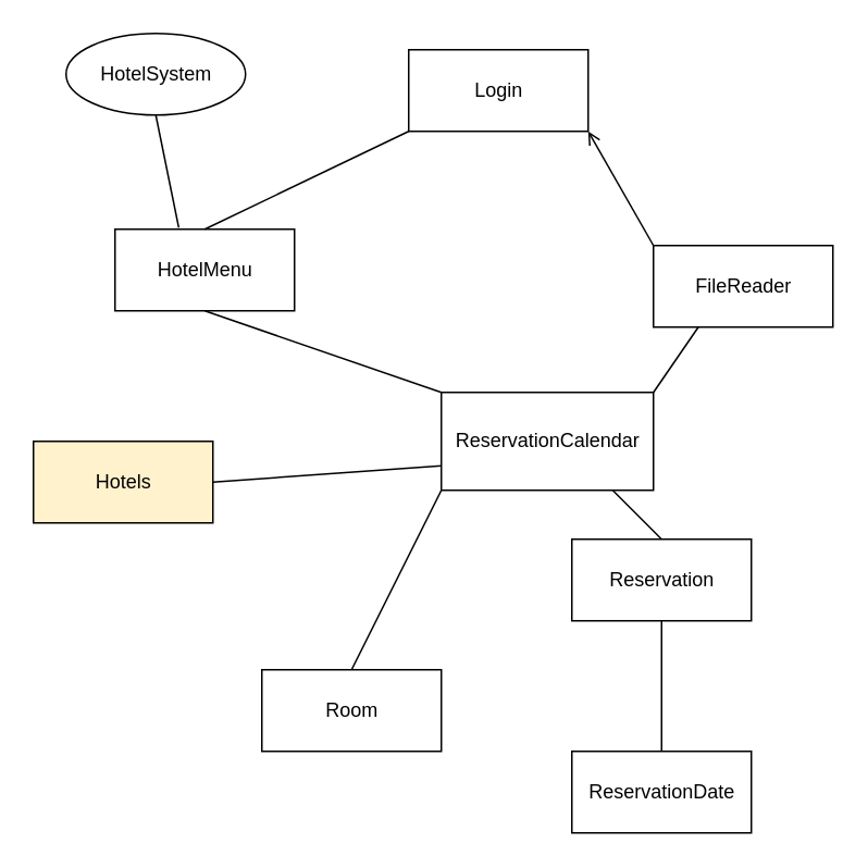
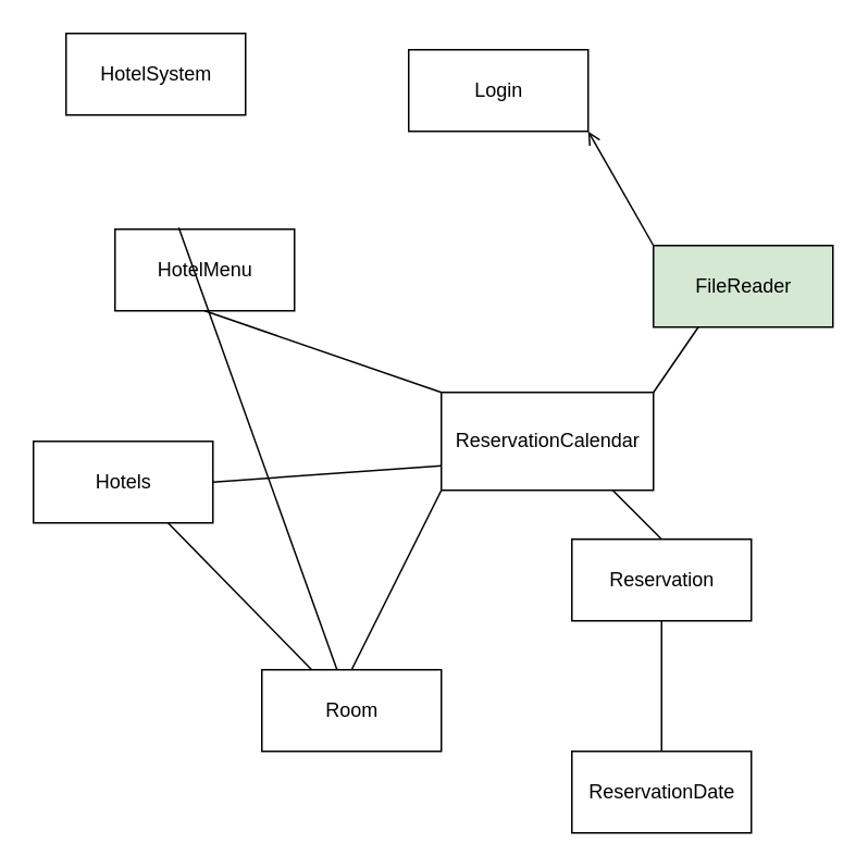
- <mxCell id="3" value="HotelSystem" style="ellipse;html=1;" vertex="1" parent="1"><mxGeometry x="40" y="20" width="110" height="50" as="geometry" /></mxCell>
+ <mxCell id="3" value="HotelSystem" style="html=1;" vertex="1" parent="1"><mxGeometry x="40" y="20" width="110" height="50" as="geometry" /></mxCell>
- <mxCell id="11" value="" style="endArrow=none;html=1;rounded=0;entryX=0.5;entryY=1;entryDx=0;entryDy=0;exitX=0.355;exitY=-0.02;exitDx=0;exitDy=0;exitPerimeter=0;" edge="1" parent="1" source="6" target="3"><mxGeometry width="50" height="50" relative="1" as="geometry"><mxPoint x="280" y="80" as="sourcePoint" /><mxPoint x="160" y="340" as="targetPoint" /></mxGeometry></mxCell>
+ <mxCell id="11" value="" style="endArrow=none;html=1;rounded=0;exitX=0.355;exitY=-0.02;exitDx=0;exitDy=0;exitPerimeter=0;" edge="1" parent="1" source="6" target="4"><mxGeometry width="50" height="50" relative="1" as="geometry"><mxPoint x="280" y="80" as="sourcePoint" /><mxPoint x="160" y="340" as="targetPoint" /></mxGeometry></mxCell>
- <mxCell id="14" value="" style="endArrow=none;html=1;rounded=0;entryX=0;entryY=1;entryDx=0;entryDy=0;exitX=0.5;exitY=0;exitDx=0;exitDy=0;" edge="1" parent="1" source="6" target="2"><mxGeometry width="50" height="50" relative="1" as="geometry"><mxPoint x="500" y="400" as="sourcePoint" /><mxPoint x="550" y="350" as="targetPoint" /></mxGeometry></mxCell>
- <mxCell id="7" value="FileReader" style="html=1;" vertex="1" parent="1"><mxGeometry x="400" y="150" width="110" height="50" as="geometry" /></mxCell>
+ <mxCell id="7" value="FileReader" style="html=1;fillColor=#d5e8d4;" vertex="1" parent="1"><mxGeometry x="400" y="150" width="110" height="50" as="geometry" /></mxCell>
- <mxCell id="5" value="Hotels" style="html=1;fillColor=#fff2cc;" vertex="1" parent="1"><mxGeometry x="20" y="270" width="110" height="50" as="geometry" /></mxCell>
+ <mxCell id="5" value="Hotels" style="html=1;" vertex="1" parent="1"><mxGeometry x="20" y="270" width="110" height="50" as="geometry" /></mxCell>
+ <mxCell id="20" value="" style="endArrow=none;html=1;rounded=0;exitX=0.75;exitY=1;exitDx=0;exitDy=0;" edge="1" parent="1" source="5" target="4"><mxGeometry width="50" height="50" relative="1" as="geometry"><mxPoint x="270" y="380" as="sourcePoint" /><mxPoint x="320" y="330" as="targetPoint" /></mxGeometry></mxCell>
